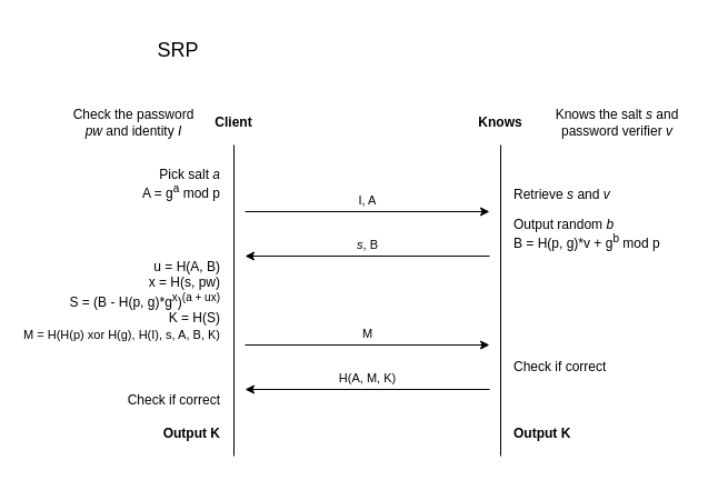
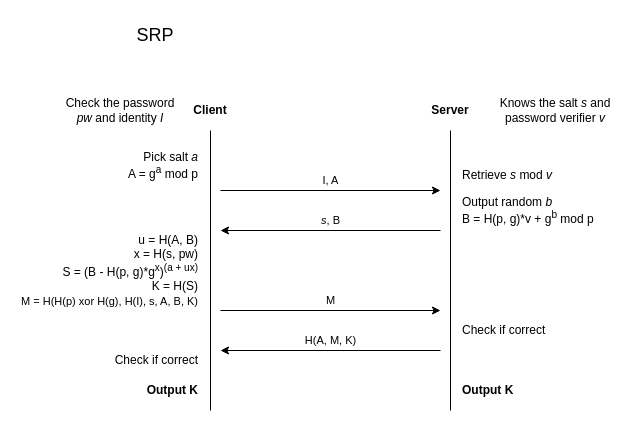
- <mxCell id="9" value="&lt;font style=&quot;font-size: 18px&quot;&gt;SRP&lt;/font&gt;" style="text;html=1;strokeColor=none;fillColor=none;align=center;verticalAlign=middle;whiteSpace=wrap;rounded=0;" parent="1" vertex="1"><mxGeometry x="55" y="30" width="210" height="30" as="geometry" /></mxCell>
+ <mxCell id="9" value="&lt;font style=&quot;font-size: 18px&quot;&gt;SRP&lt;/font&gt;" style="text;html=1;strokeColor=none;fillColor=none;align=center;verticalAlign=middle;whiteSpace=wrap;rounded=0;" parent="1" vertex="1"><mxGeometry x="50" y="20" width="210" height="30" as="geometry" /></mxCell>
- <mxCell id="4" value="&lt;b&gt;Knows&lt;/b&gt;" style="text;html=1;strokeColor=none;fillColor=none;align=center;verticalAlign=middle;whiteSpace=wrap;rounded=0;" parent="1" vertex="1"><mxGeometry x="420" y="100" width="60" height="20" as="geometry" /></mxCell>
+ <mxCell id="4" value="&lt;b&gt;Server&lt;/b&gt;" style="text;html=1;strokeColor=none;fillColor=none;align=center;verticalAlign=middle;whiteSpace=wrap;rounded=0;" parent="1" vertex="1"><mxGeometry x="420" y="100" width="60" height="20" as="geometry" /></mxCell>
- <mxCell id="14" value="Retrieve&amp;nbsp;&lt;i&gt;s&amp;nbsp;&lt;/i&gt;and &lt;i&gt;v&lt;/i&gt;" style="text;html=1;strokeColor=none;fillColor=none;align=left;verticalAlign=middle;whiteSpace=wrap;rounded=0;" parent="1" vertex="1"><mxGeometry x="460" y="170" width="130" height="10" as="geometry" /></mxCell>
+ <mxCell id="14" value="Retrieve&amp;nbsp;&lt;i&gt;s&amp;nbsp;&lt;/i&gt;mod &lt;i&gt;v&lt;/i&gt;" style="text;html=1;strokeColor=none;fillColor=none;align=left;verticalAlign=middle;whiteSpace=wrap;rounded=0;" parent="1" vertex="1"><mxGeometry x="460" y="170" width="130" height="10" as="geometry" /></mxCell>
